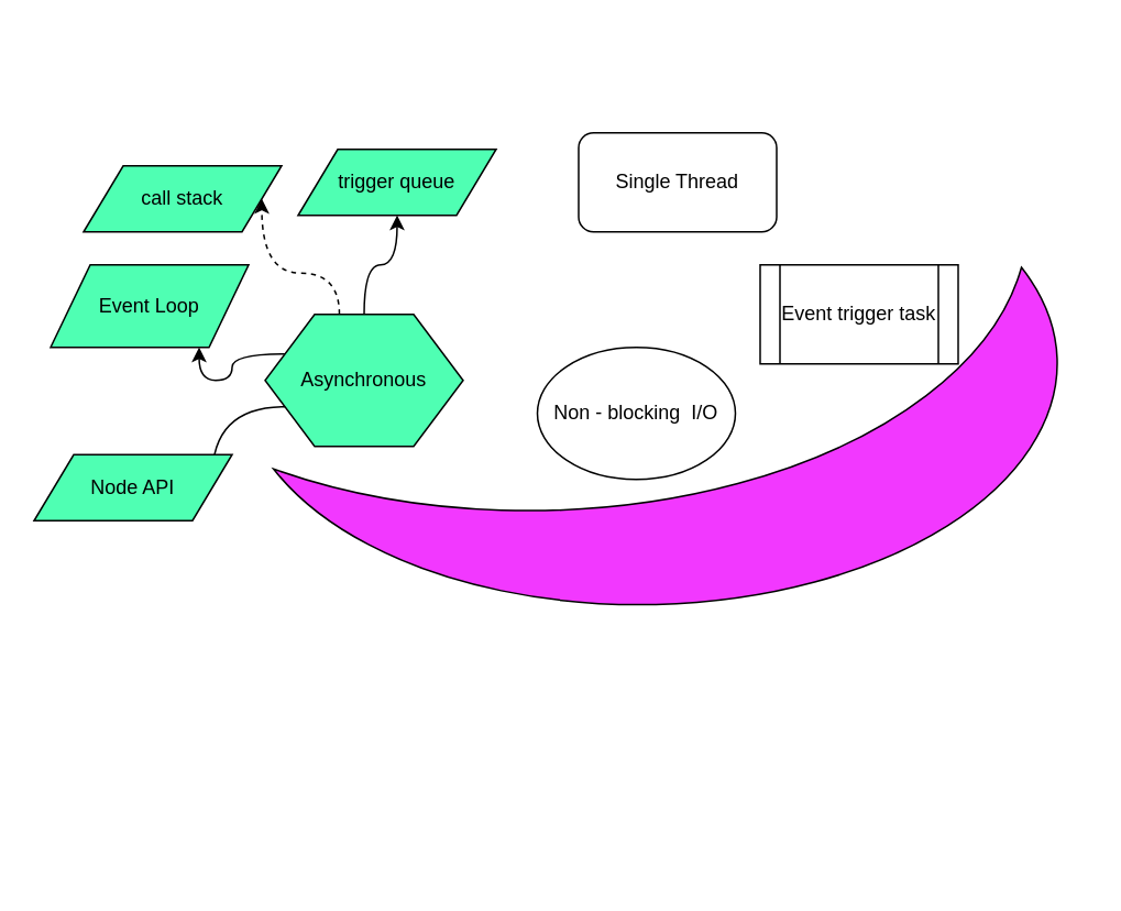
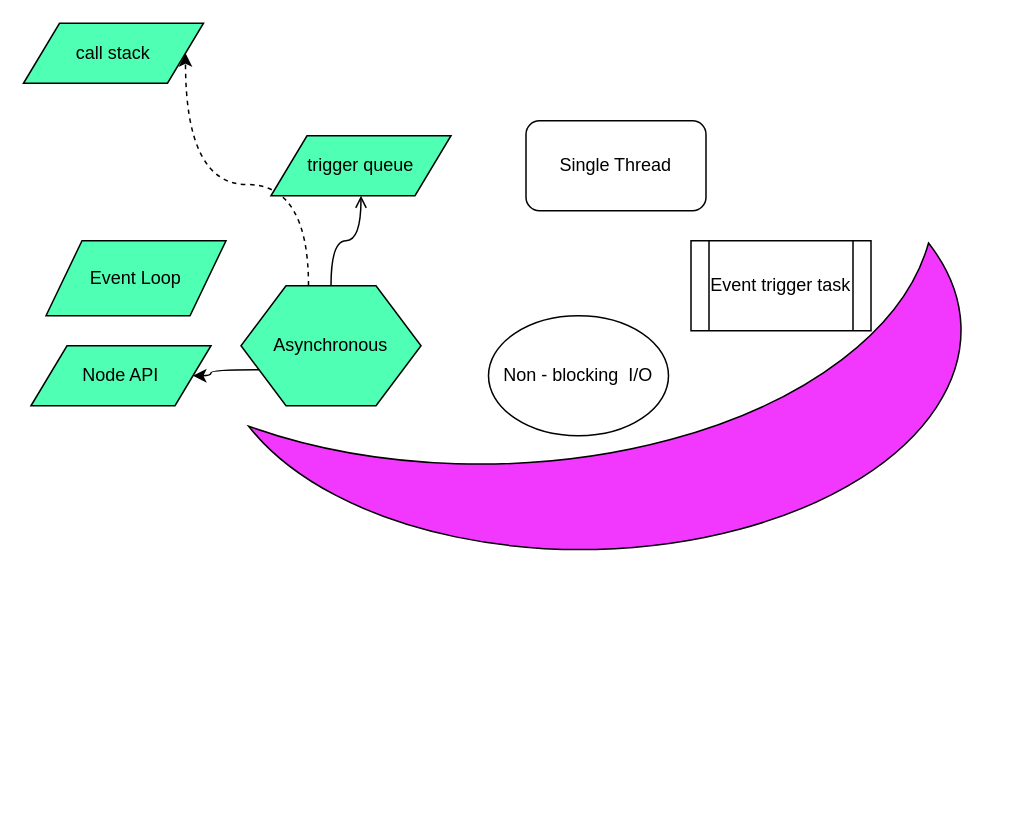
- <mxCell id="11" value="call stack" style="shape=parallelogram;perimeter=parallelogramPerimeter;whiteSpace=wrap;html=1;fillColor=#4FFFB3;" vertex="1" parent="1"><mxGeometry x="50" y="100" width="120" height="40" as="geometry" /></mxCell>
+ <mxCell id="11" value="call stack" style="shape=parallelogram;perimeter=parallelogramPerimeter;whiteSpace=wrap;html=1;fillColor=#4FFFB3;" vertex="1" parent="1"><mxGeometry x="15" y="15" width="120" height="40" as="geometry" /></mxCell>
- <mxCell id="4" style="edgeStyle=orthogonalEdgeStyle;rounded=0;orthogonalLoop=1;jettySize=auto;html=1;exitX=0.5;exitY=0;exitDx=0;exitDy=0;entryX=0.5;entryY=1;entryDx=0;entryDy=0;curved=1;" edge="1" parent="1" source="8" target="12"><mxGeometry relative="1" as="geometry" /></mxCell>
+ <mxCell id="4" style="edgeStyle=orthogonalEdgeStyle;rounded=0;orthogonalLoop=1;jettySize=auto;html=1;exitX=0.5;exitY=0;exitDx=0;exitDy=0;entryX=0.5;entryY=1;entryDx=0;entryDy=0;curved=1;endArrow=open;" edge="1" parent="1" source="8" target="12"><mxGeometry relative="1" as="geometry" /></mxCell>
- <mxCell id="7" style="edgeStyle=orthogonalEdgeStyle;curved=1;rounded=0;orthogonalLoop=1;jettySize=auto;html=1;exitX=0;exitY=0.25;exitDx=0;exitDy=0;entryX=0.75;entryY=1;entryDx=0;entryDy=0;" edge="1" parent="1" source="8" target="14"><mxGeometry relative="1" as="geometry" /></mxCell>
- <mxCell id="13" value="Node API" style="shape=parallelogram;perimeter=parallelogramPerimeter;whiteSpace=wrap;html=1;fillColor=#4FFFB3;" vertex="1" parent="1"><mxGeometry x="20" y="275" width="120" height="40" as="geometry" /></mxCell>
+ <mxCell id="13" value="Node API" style="shape=parallelogram;perimeter=parallelogramPerimeter;whiteSpace=wrap;html=1;fillColor=#4FFFB3;" vertex="1" parent="1"><mxGeometry y="230" width="120" height="40" as="geometry" x="20" /></mxCell>
